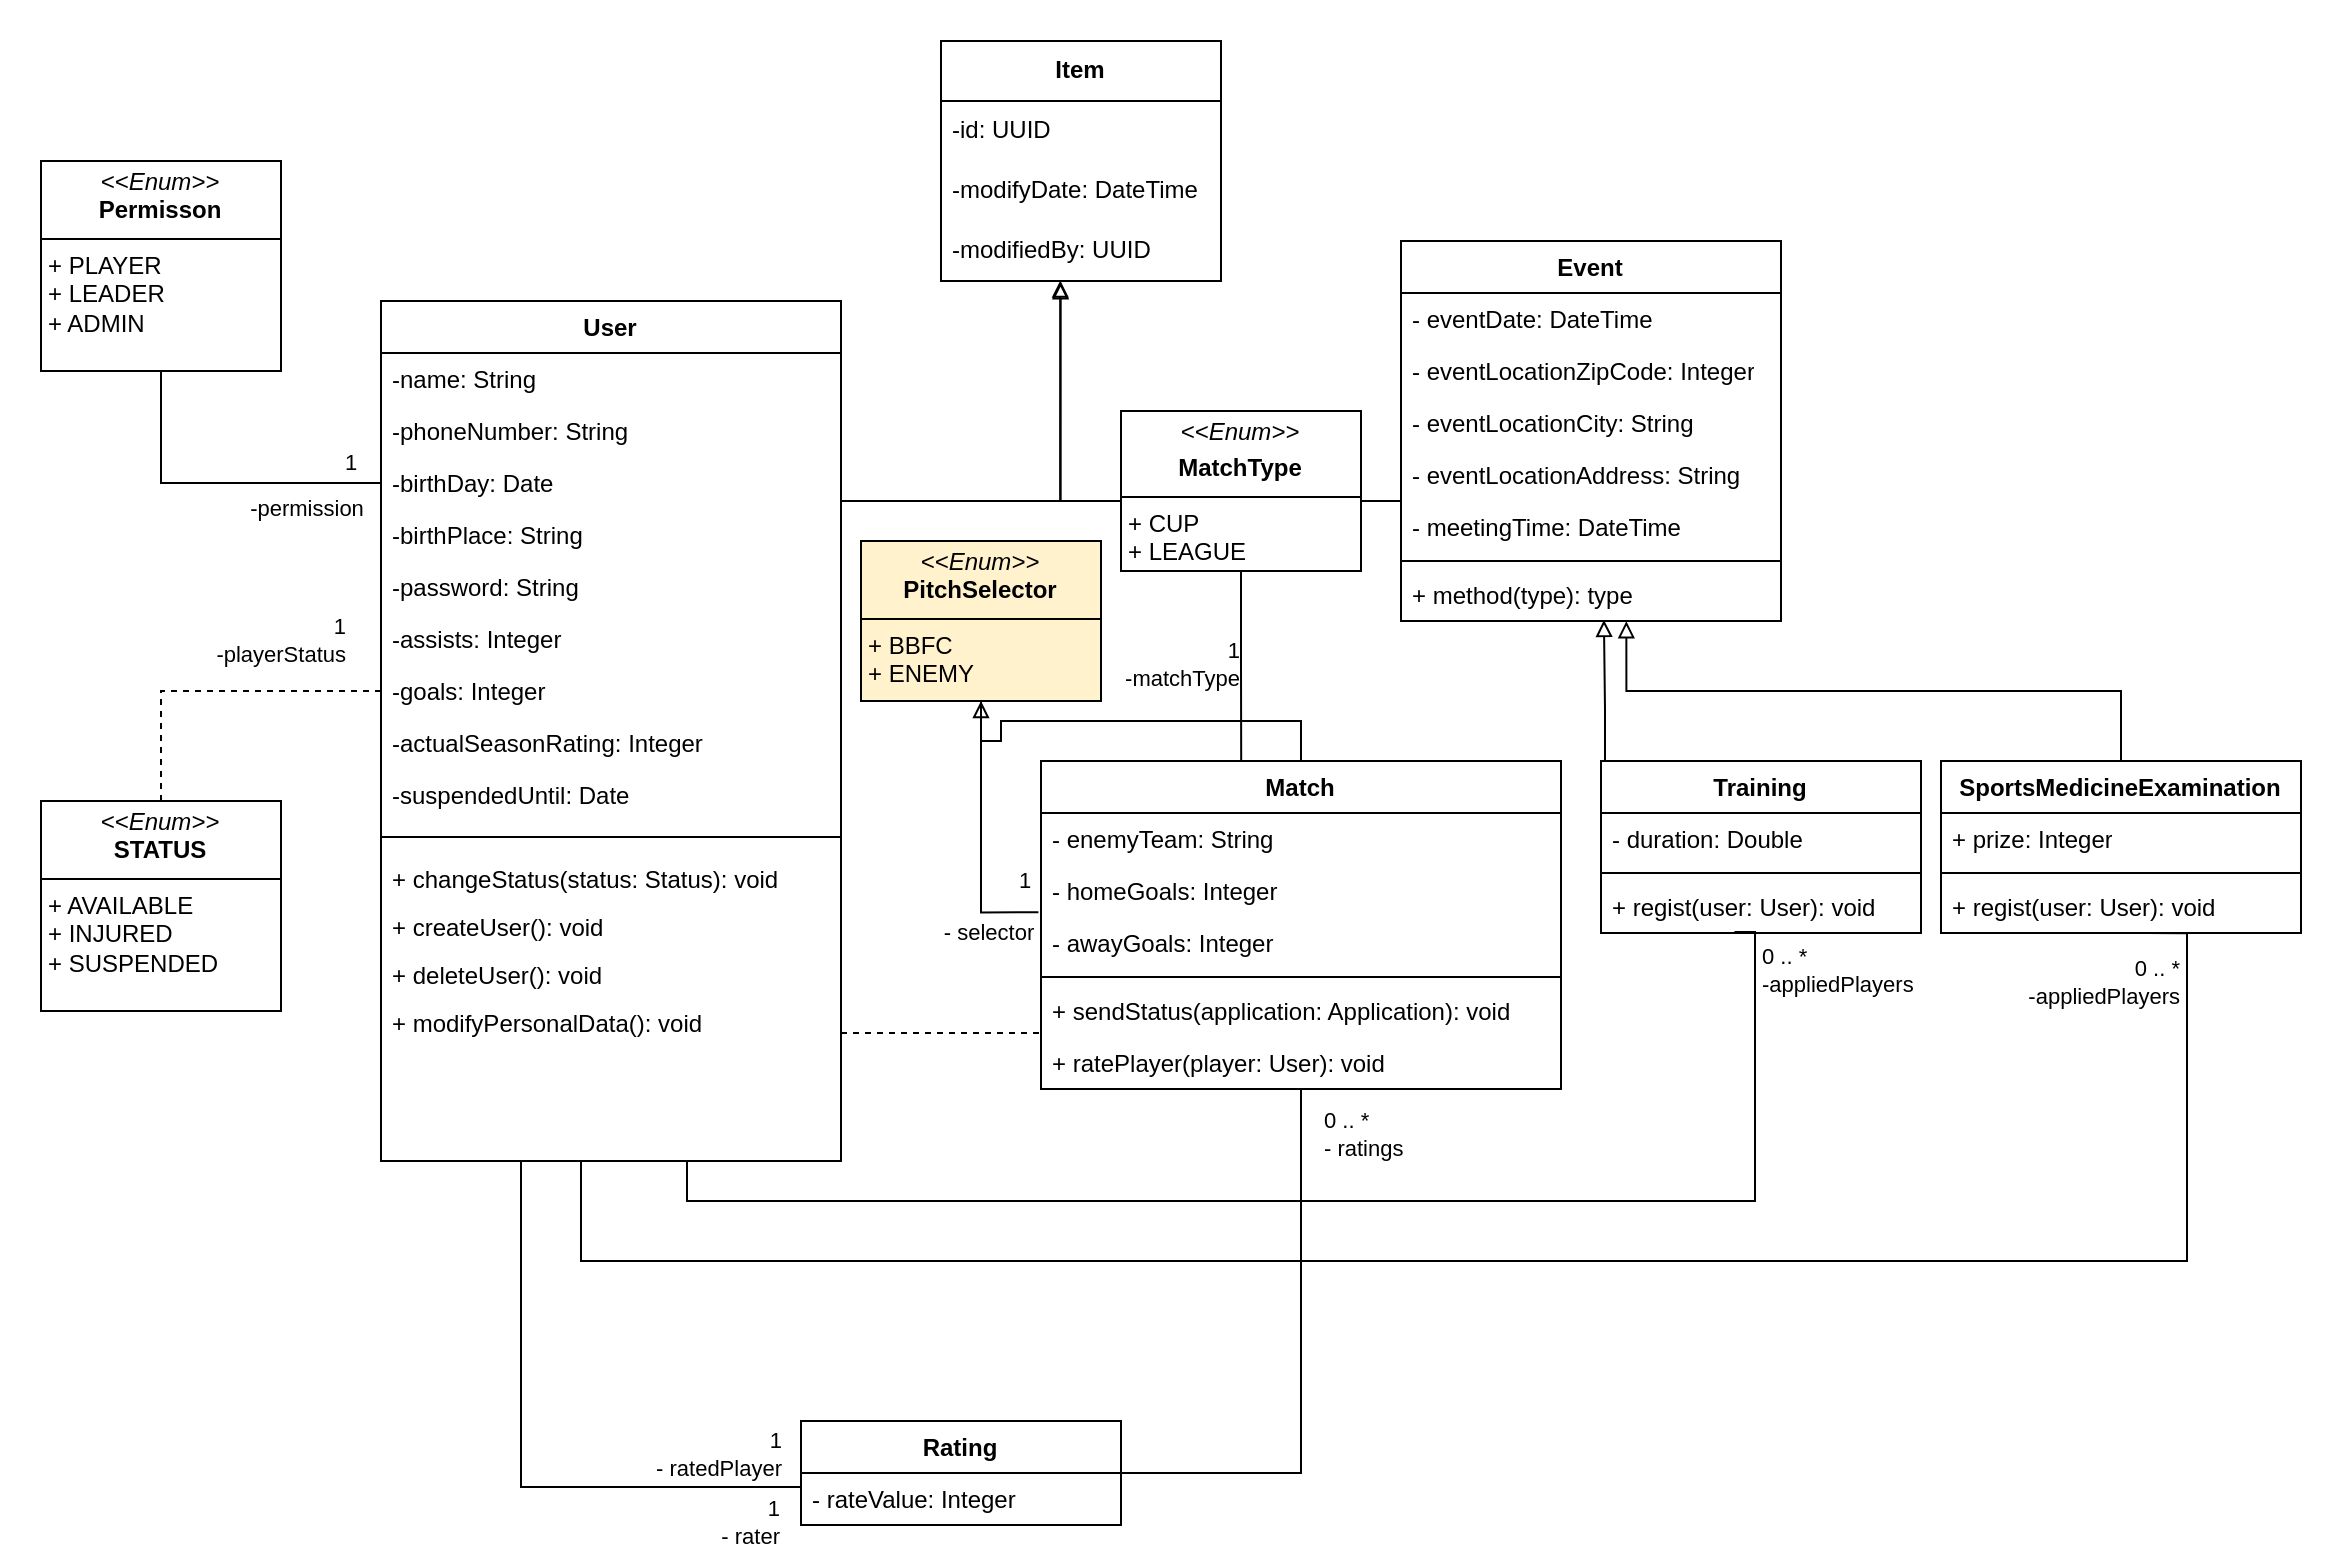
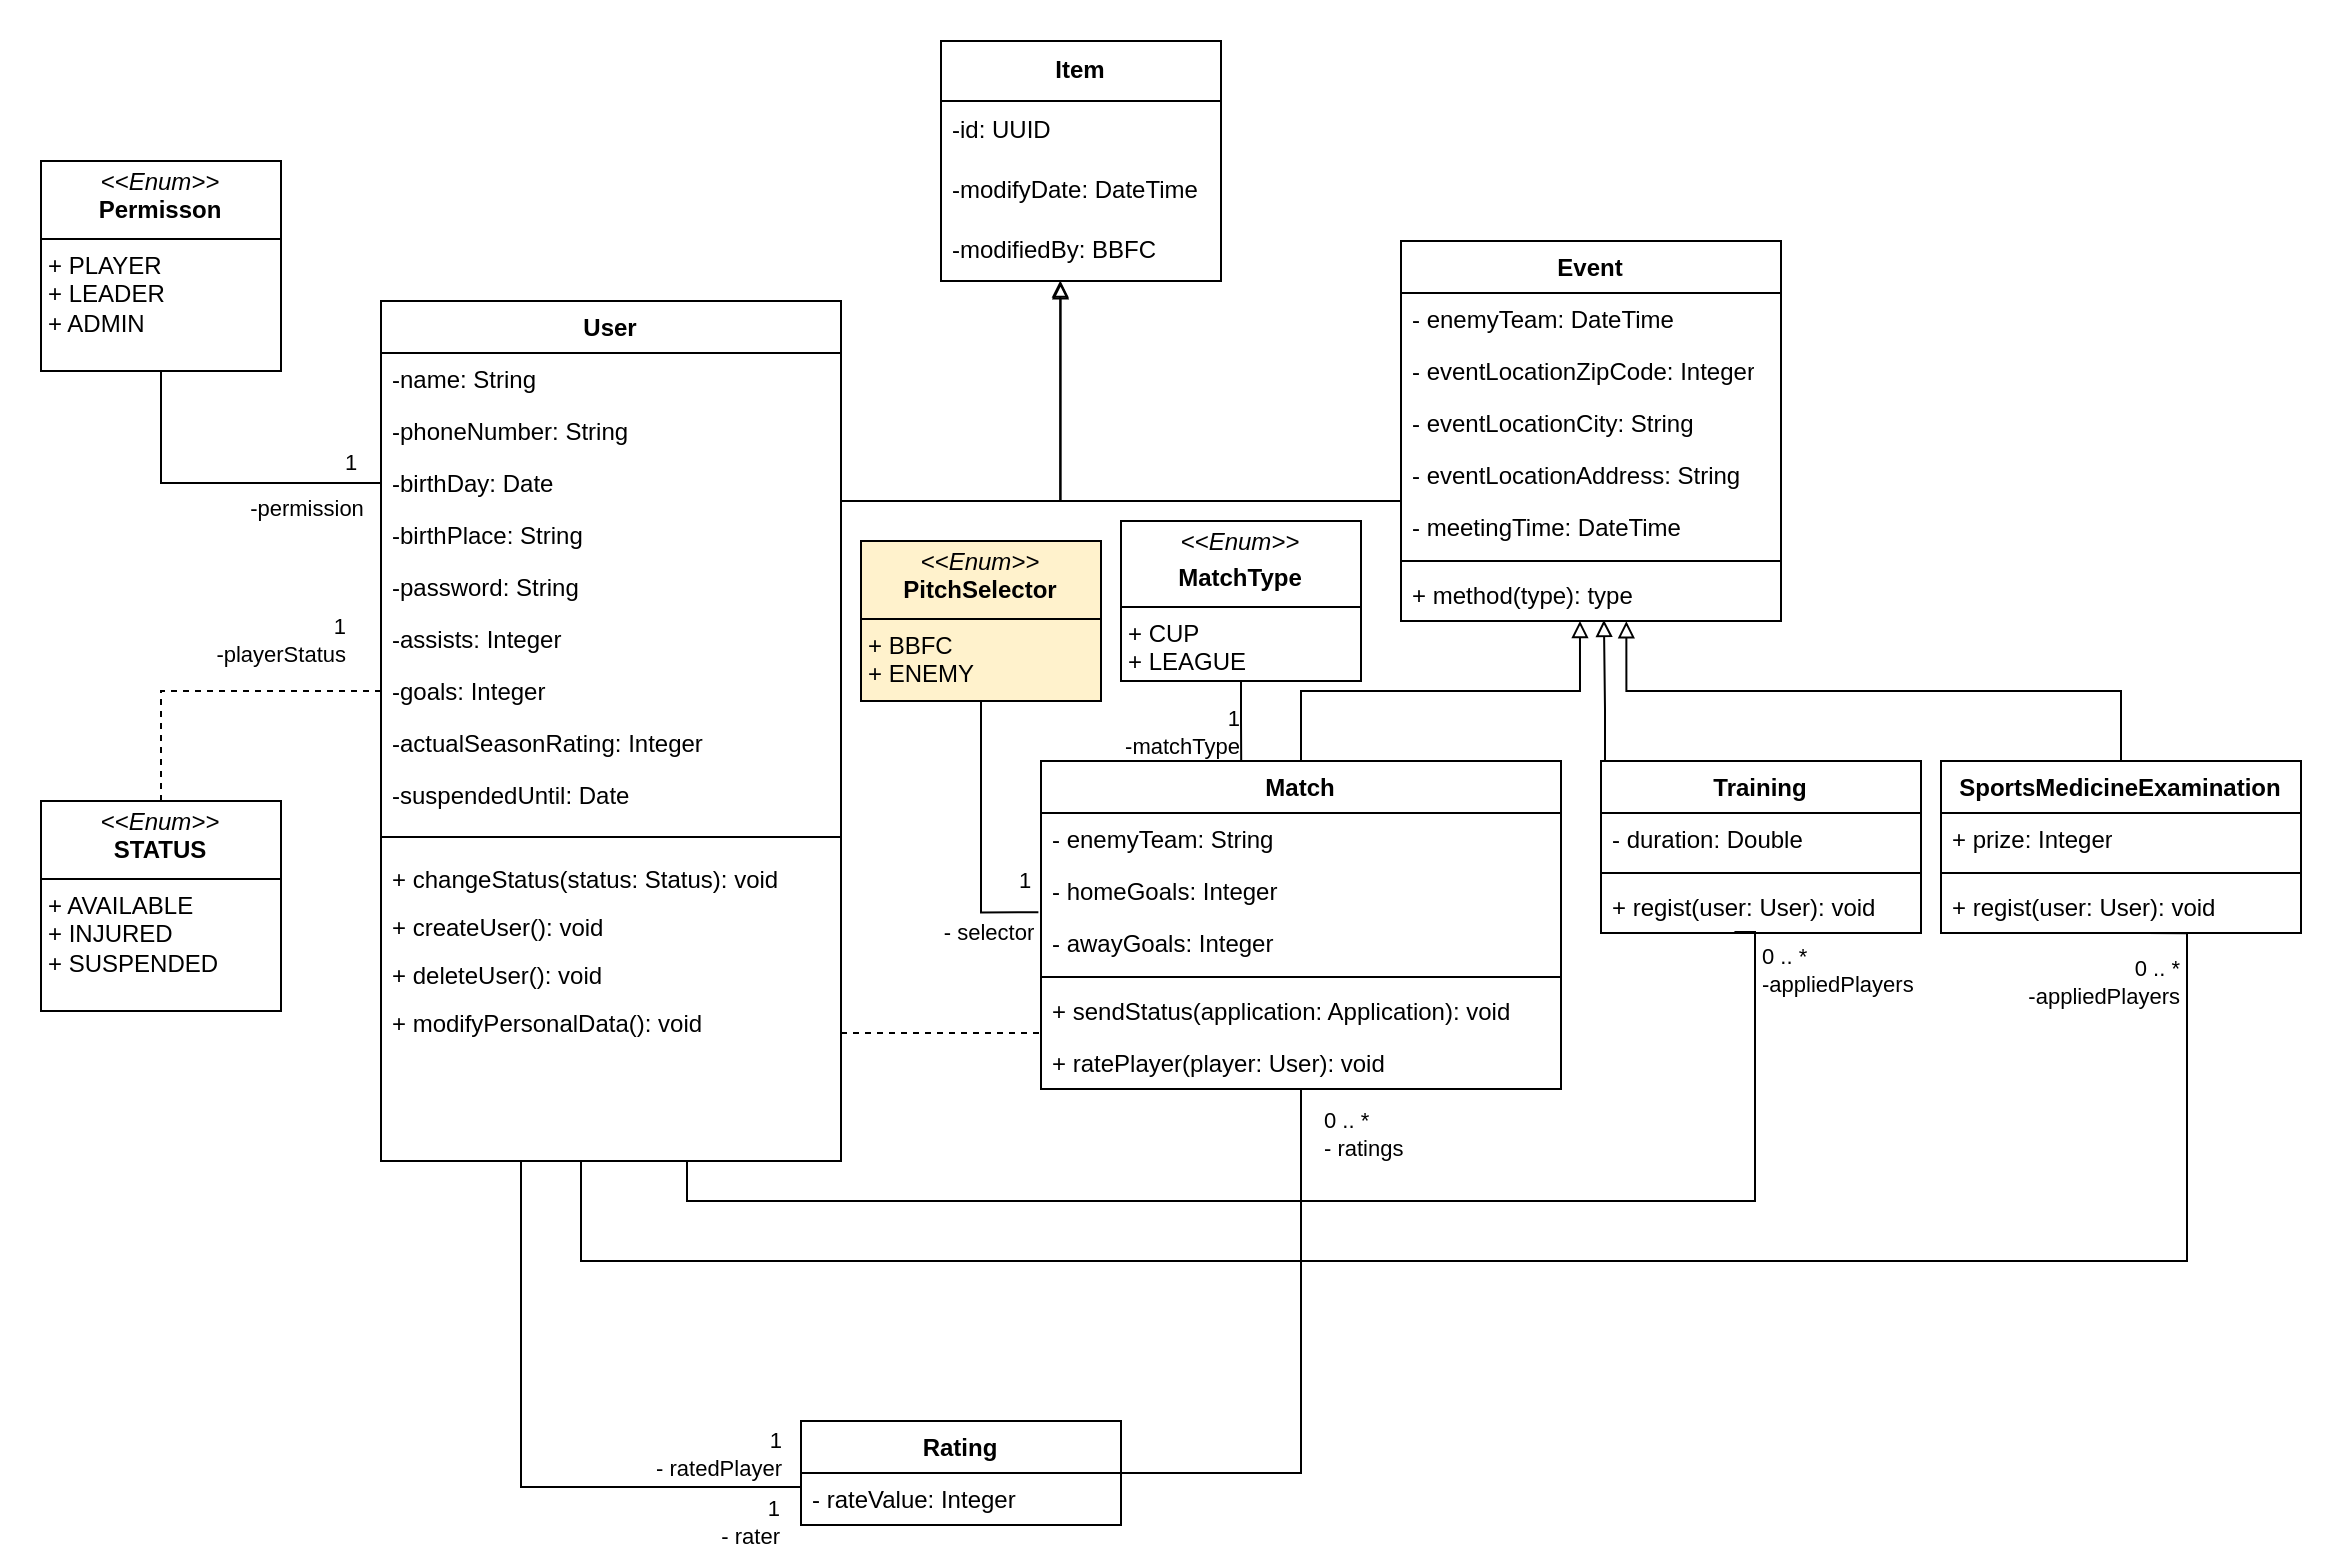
- <mxCell id="24" value="-modifiedBy: UUID" style="text;strokeColor=none;fillColor=none;align=left;verticalAlign=middle;spacingLeft=4;spacingRight=4;overflow=hidden;points=[[0,0.5],[1,0.5]];portConstraint=eastwest;rotatable=0;whiteSpace=wrap;html=1;" parent="21" vertex="1"><mxGeometry y="90" width="140" height="30" as="geometry" /></mxCell>
+ <mxCell id="24" value="-modifiedBy: BBFC" style="text;strokeColor=none;fillColor=none;align=left;verticalAlign=middle;spacingLeft=4;spacingRight=4;overflow=hidden;points=[[0,0.5],[1,0.5]];portConstraint=eastwest;rotatable=0;whiteSpace=wrap;html=1;" parent="21" vertex="1"><mxGeometry y="90" width="140" height="30" as="geometry" /></mxCell>
- <mxCell id="30" value="- eventDate: DateTime&lt;div&gt;&lt;br&gt;&lt;/div&gt;" style="text;strokeColor=none;fillColor=none;align=left;verticalAlign=top;spacingLeft=4;spacingRight=4;overflow=hidden;rotatable=0;points=[[0,0.5],[1,0.5]];portConstraint=eastwest;whiteSpace=wrap;html=1;" parent="29" vertex="1"><mxGeometry y="26" width="190" height="26" as="geometry" /></mxCell>
+ <mxCell id="30" value="- enemyTeam: DateTime&lt;div&gt;&lt;br&gt;&lt;/div&gt;" style="text;strokeColor=none;fillColor=none;align=left;verticalAlign=top;spacingLeft=4;spacingRight=4;overflow=hidden;rotatable=0;points=[[0,0.5],[1,0.5]];portConstraint=eastwest;whiteSpace=wrap;html=1;" parent="29" vertex="1"><mxGeometry y="26" width="190" height="26" as="geometry" /></mxCell>
- <mxCell id="76" value="&lt;p style=&quot;margin:0px;margin-top:4px;text-align:center;&quot;&gt;&lt;i&gt;&amp;lt;&amp;lt;Enum&amp;gt;&amp;gt;&lt;/i&gt;&lt;/p&gt;&lt;p style=&quot;margin:0px;margin-top:4px;text-align:center;&quot;&gt;&lt;b&gt;MatchType&lt;/b&gt;&lt;br&gt;&lt;/p&gt;&lt;hr size=&quot;1&quot; style=&quot;border-style:solid;&quot;&gt;&lt;p style=&quot;margin:0px;margin-left:4px;&quot;&gt;+ CUP&lt;br&gt;+ LEAGUE&lt;/p&gt;" style="verticalAlign=top;align=left;overflow=fill;html=1;whiteSpace=wrap;" vertex="1" parent="1"><mxGeometry x="560" y="205" width="120" height="80" as="geometry" /></mxCell>
+ <mxCell id="76" value="&lt;p style=&quot;margin:0px;margin-top:4px;text-align:center;&quot;&gt;&lt;i&gt;&amp;lt;&amp;lt;Enum&amp;gt;&amp;gt;&lt;/i&gt;&lt;/p&gt;&lt;p style=&quot;margin:0px;margin-top:4px;text-align:center;&quot;&gt;&lt;b&gt;MatchType&lt;/b&gt;&lt;br&gt;&lt;/p&gt;&lt;hr size=&quot;1&quot; style=&quot;border-style:solid;&quot;&gt;&lt;p style=&quot;margin:0px;margin-left:4px;&quot;&gt;+ CUP&lt;br&gt;+ LEAGUE&lt;/p&gt;" style="verticalAlign=top;align=left;overflow=fill;html=1;whiteSpace=wrap;" vertex="1" parent="1"><mxGeometry x="560" y="260" width="120" height="80" as="geometry" /></mxCell>
- <mxCell id="45" style="edgeStyle=orthogonalEdgeStyle;rounded=0;orthogonalLoop=1;jettySize=auto;html=1;endArrow=block;endFill=0;" parent="1" source="38" target="56" edge="1"><mxGeometry relative="1" as="geometry"><mxPoint x="790" y="330" as="targetPoint" /></mxGeometry></mxCell>
+ <mxCell id="45" style="edgeStyle=orthogonalEdgeStyle;rounded=0;orthogonalLoop=1;jettySize=auto;html=1;endArrow=block;endFill=0;entryX=0.471;entryY=0.998;entryDx=0;entryDy=0;entryPerimeter=0;" parent="1" source="38" target="36" edge="1"><mxGeometry relative="1" as="geometry"><mxPoint x="790" y="330" as="targetPoint" /></mxGeometry></mxCell>
